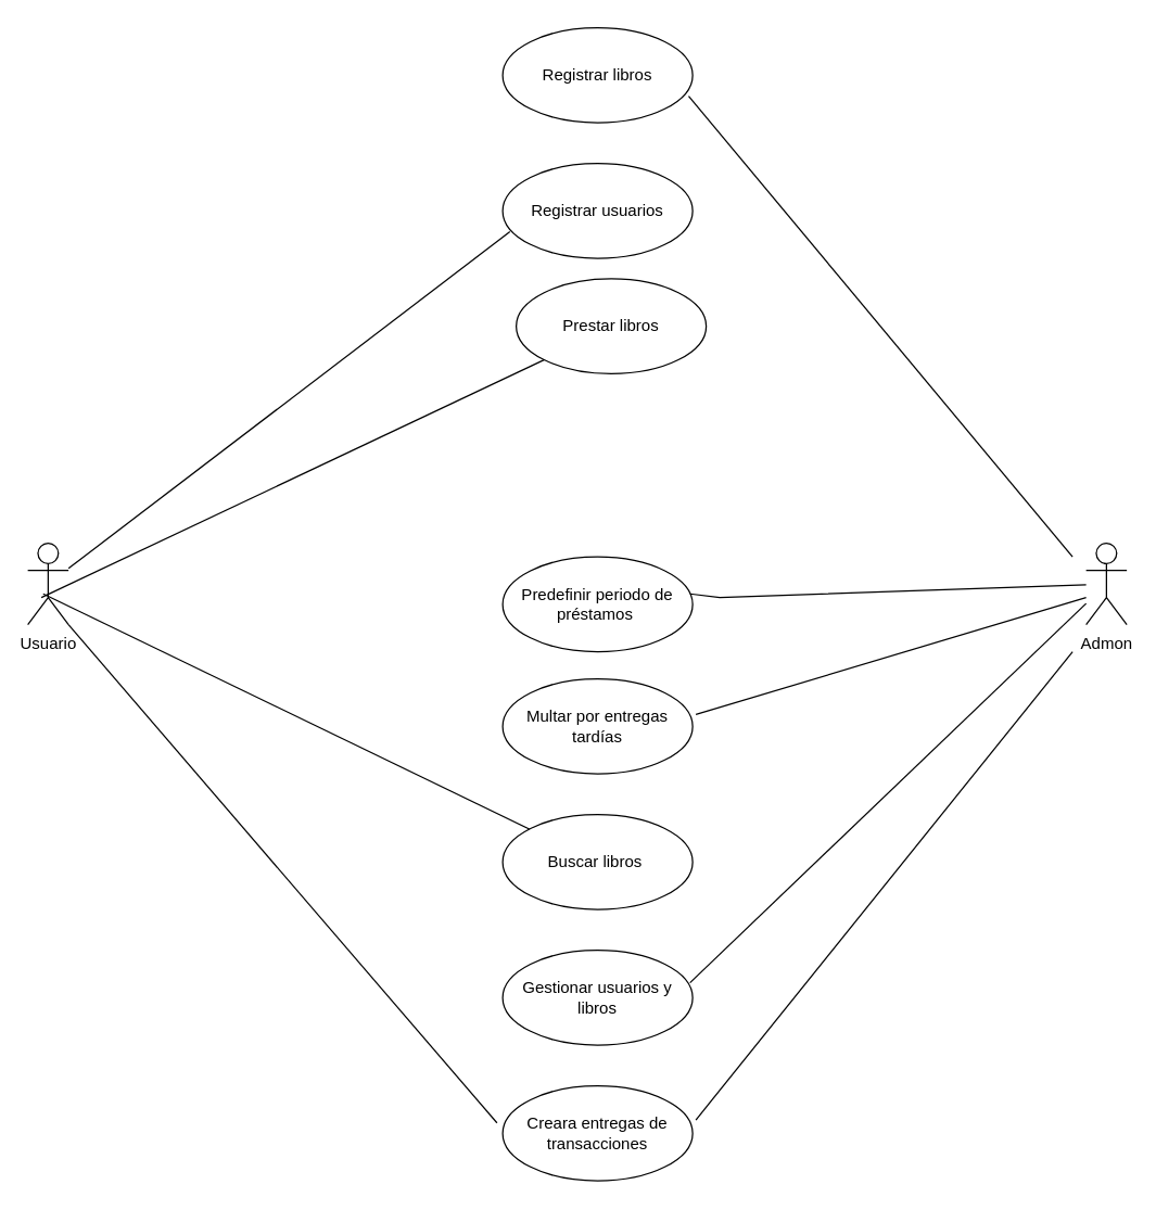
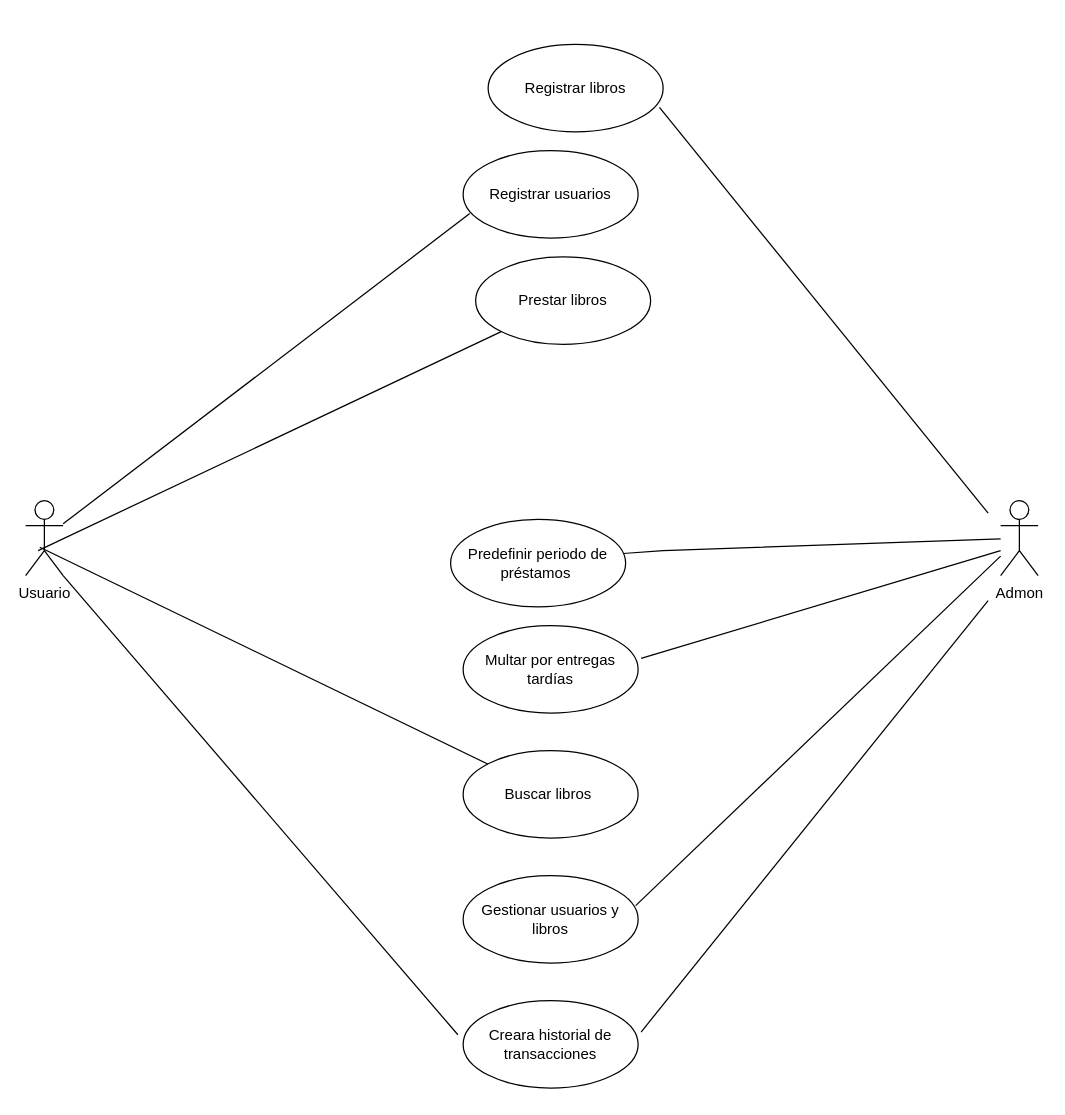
- <mxCell id="5" value="Registrar libros" style="ellipse;whiteSpace=wrap;html=1;" vertex="1" parent="1"><mxGeometry x="370" y="20" width="140" height="70" as="geometry" /></mxCell>
+ <mxCell id="5" value="Registrar libros" style="ellipse;whiteSpace=wrap;html=1;" vertex="1" parent="1"><mxGeometry x="390" y="35" width="140" height="70" as="geometry" /></mxCell>
- <mxCell id="7" value="Predefinir periodo de préstamos&amp;nbsp;" style="ellipse;whiteSpace=wrap;html=1;" vertex="1" parent="1"><mxGeometry x="370" y="410" width="140" height="70" as="geometry" /></mxCell>
+ <mxCell id="7" value="Predefinir periodo de préstamos&amp;nbsp;" style="ellipse;whiteSpace=wrap;html=1;" vertex="1" parent="1"><mxGeometry x="360" y="415" width="140" height="70" as="geometry" /></mxCell>
- <mxCell id="11" value="Creara entregas de transacciones" style="ellipse;whiteSpace=wrap;html=1;" vertex="1" parent="1"><mxGeometry x="370" y="800" width="140" height="70" as="geometry" /></mxCell>
+ <mxCell id="11" value="Creara historial de transacciones" style="ellipse;whiteSpace=wrap;html=1;" vertex="1" parent="1"><mxGeometry x="370" y="800" width="140" height="70" as="geometry" /></mxCell>
